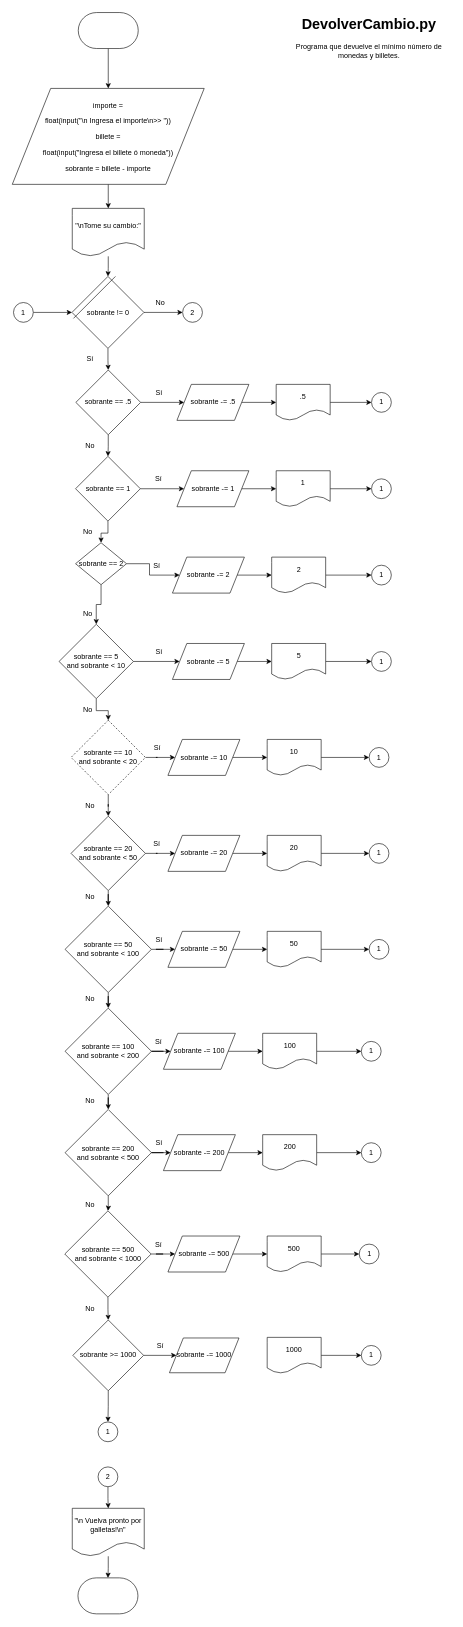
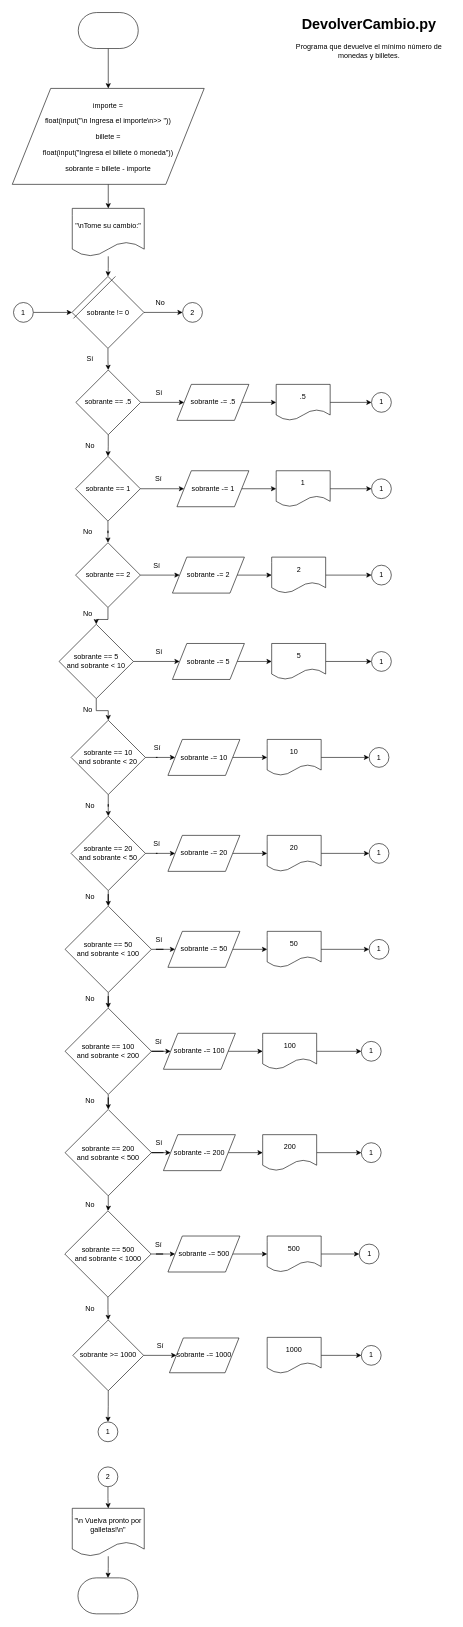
- <mxCell id="32" value="sobrante == 2" style="rhombus;whiteSpace=wrap;html=1;" vertex="1" parent="1"><mxGeometry x="125.5" y="904" width="85" height="70" as="geometry" /></mxCell>
+ <mxCell id="32" value="sobrante == 2" style="rhombus;whiteSpace=wrap;html=1;" vertex="1" parent="1"><mxGeometry x="125.5" y="904" width="108" height="108" as="geometry" /></mxCell>
- <mxCell id="46" value="&lt;div&gt;sobrante == 10 &lt;br&gt;&lt;/div&gt;&lt;div&gt;and sobrante &amp;lt; 20&lt;/div&gt;" style="rhombus;whiteSpace=wrap;html=1;dashed=1;" vertex="1" parent="1"><mxGeometry x="118" y="1200" width="124" height="124" as="geometry" /></mxCell>
+ <mxCell id="46" value="&lt;div&gt;sobrante == 10 &lt;br&gt;&lt;/div&gt;&lt;div&gt;and sobrante &amp;lt; 20&lt;/div&gt;" style="rhombus;whiteSpace=wrap;html=1;" vertex="1" parent="1"><mxGeometry x="118" y="1200" width="124" height="124" as="geometry" /></mxCell>
